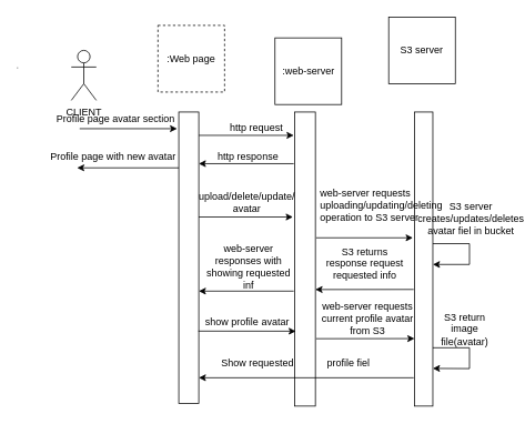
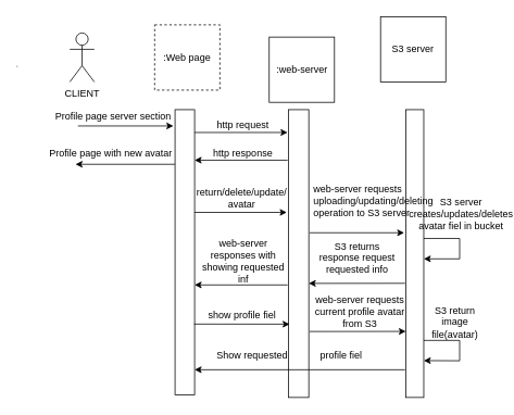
- <mxCell id="9" value="CLIENT" style="shape=umlActor;verticalLabelPosition=bottom;verticalAlign=top;html=1;outlineConnect=0;" parent="1" vertex="1"><mxGeometry x="85" y="60" width="30" height="60" as="geometry" /></mxCell>
+ <mxCell id="9" value="CLIENT" style="shape=umlActor;verticalLabelPosition=bottom;verticalAlign=top;html=1;outlineConnect=0;" parent="1" vertex="1"><mxGeometry x="85" y="40" width="30" height="60" as="geometry" /></mxCell>
- <mxCell id="11" value="Profile page avatar section" style="text;html=1;align=center;verticalAlign=middle;resizable=0;points=[];autosize=1;strokeColor=none;fillColor=none;" parent="1" vertex="1"><mxGeometry x="59" y="130" width="157" height="26" as="geometry" /></mxCell>
+ <mxCell id="11" value="Profile page server section" style="text;html=1;align=center;verticalAlign=middle;resizable=0;points=[];autosize=1;strokeColor=none;fillColor=none;" parent="1" vertex="1"><mxGeometry x="59" y="130" width="157" height="26" as="geometry" /></mxCell>
- <mxCell id="13" value="http request" style="text;html=1;align=center;verticalAlign=middle;resizable=0;points=[];autosize=1;strokeColor=none;fillColor=none;" parent="1" vertex="1"><mxGeometry x="266" y="140" width="81" height="26" as="geometry" /></mxCell>
+ <mxCell id="13" value="http request" style="text;html=1;align=center;verticalAlign=middle;resizable=0;points=[];autosize=1;strokeColor=none;fillColor=none;" parent="1" vertex="1"><mxGeometry x="256" y="140" width="81" height="26" as="geometry" /></mxCell>
- <mxCell id="19" value="upload/delete/update/ avatar" style="text;html=1;strokeColor=none;fillColor=none;align=center;verticalAlign=middle;whiteSpace=wrap;rounded=0;" parent="1" vertex="1"><mxGeometry x="234" y="228" width="124" height="30" as="geometry" /></mxCell>
+ <mxCell id="19" value="return/delete/update/ avatar" style="text;html=1;strokeColor=none;fillColor=none;align=center;verticalAlign=middle;whiteSpace=wrap;rounded=0;" parent="1" vertex="1"><mxGeometry x="234" y="228" width="124" height="30" as="geometry" /></mxCell>
- <mxCell id="29" value="show profile avatar" style="text;html=1;strokeColor=none;fillColor=none;align=center;verticalAlign=middle;whiteSpace=wrap;rounded=0;" parent="1" vertex="1"><mxGeometry x="233" y="371" width="127" height="30" as="geometry" /></mxCell>
+ <mxCell id="29" value="show profile fiel" style="text;html=1;strokeColor=none;fillColor=none;align=center;verticalAlign=middle;whiteSpace=wrap;rounded=0;" parent="1" vertex="1"><mxGeometry x="233" y="371" width="127" height="30" as="geometry" /></mxCell>
